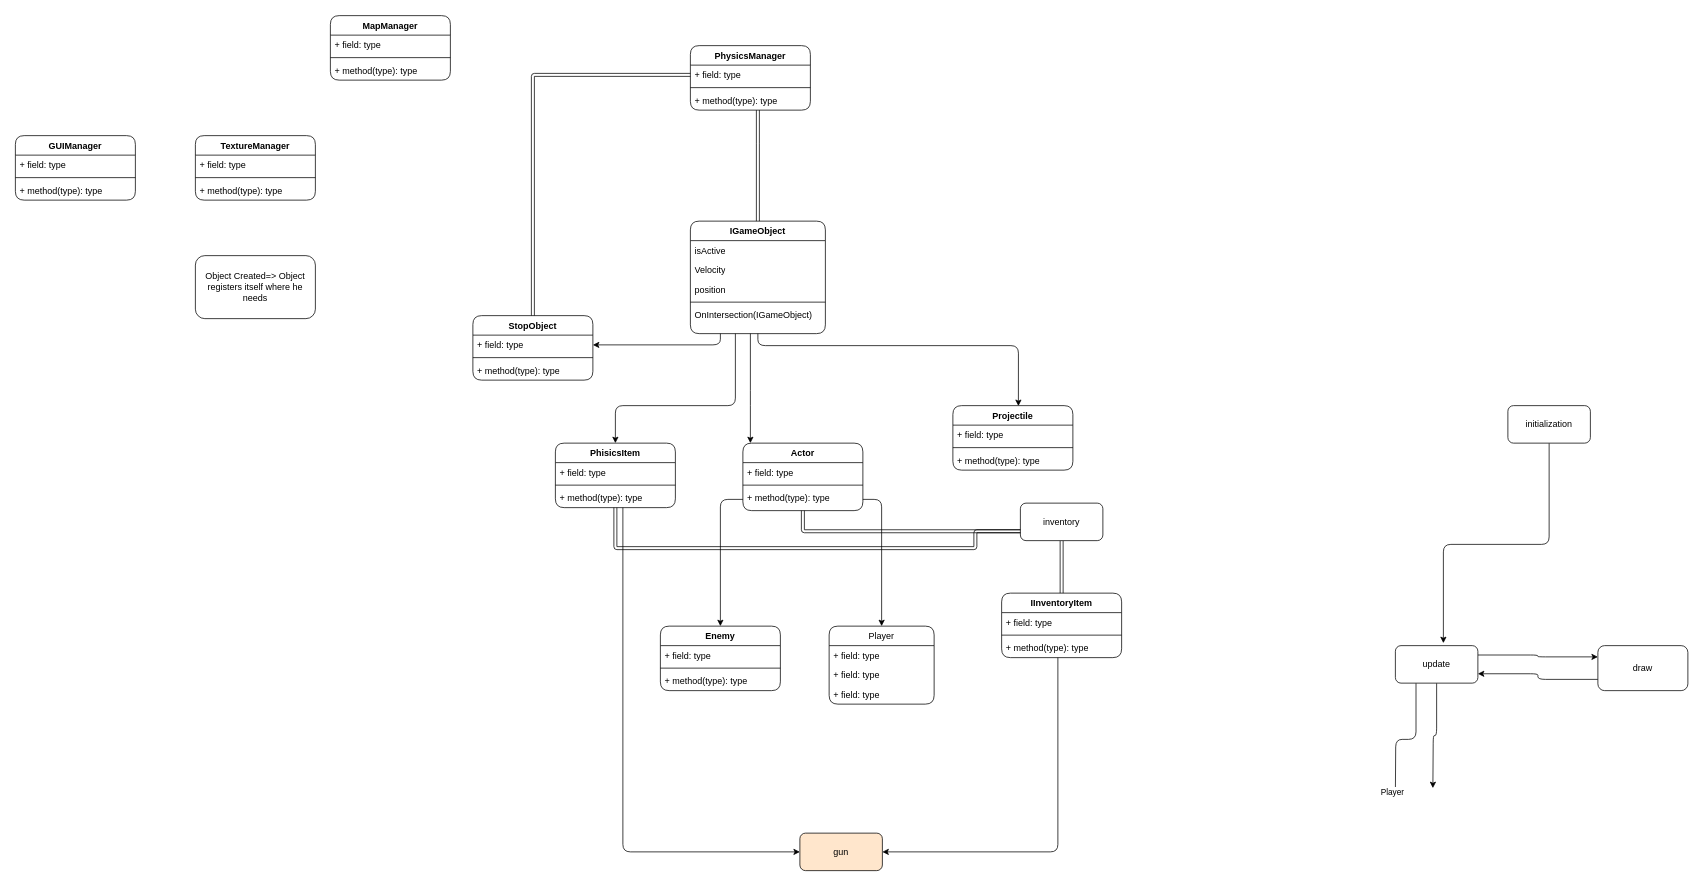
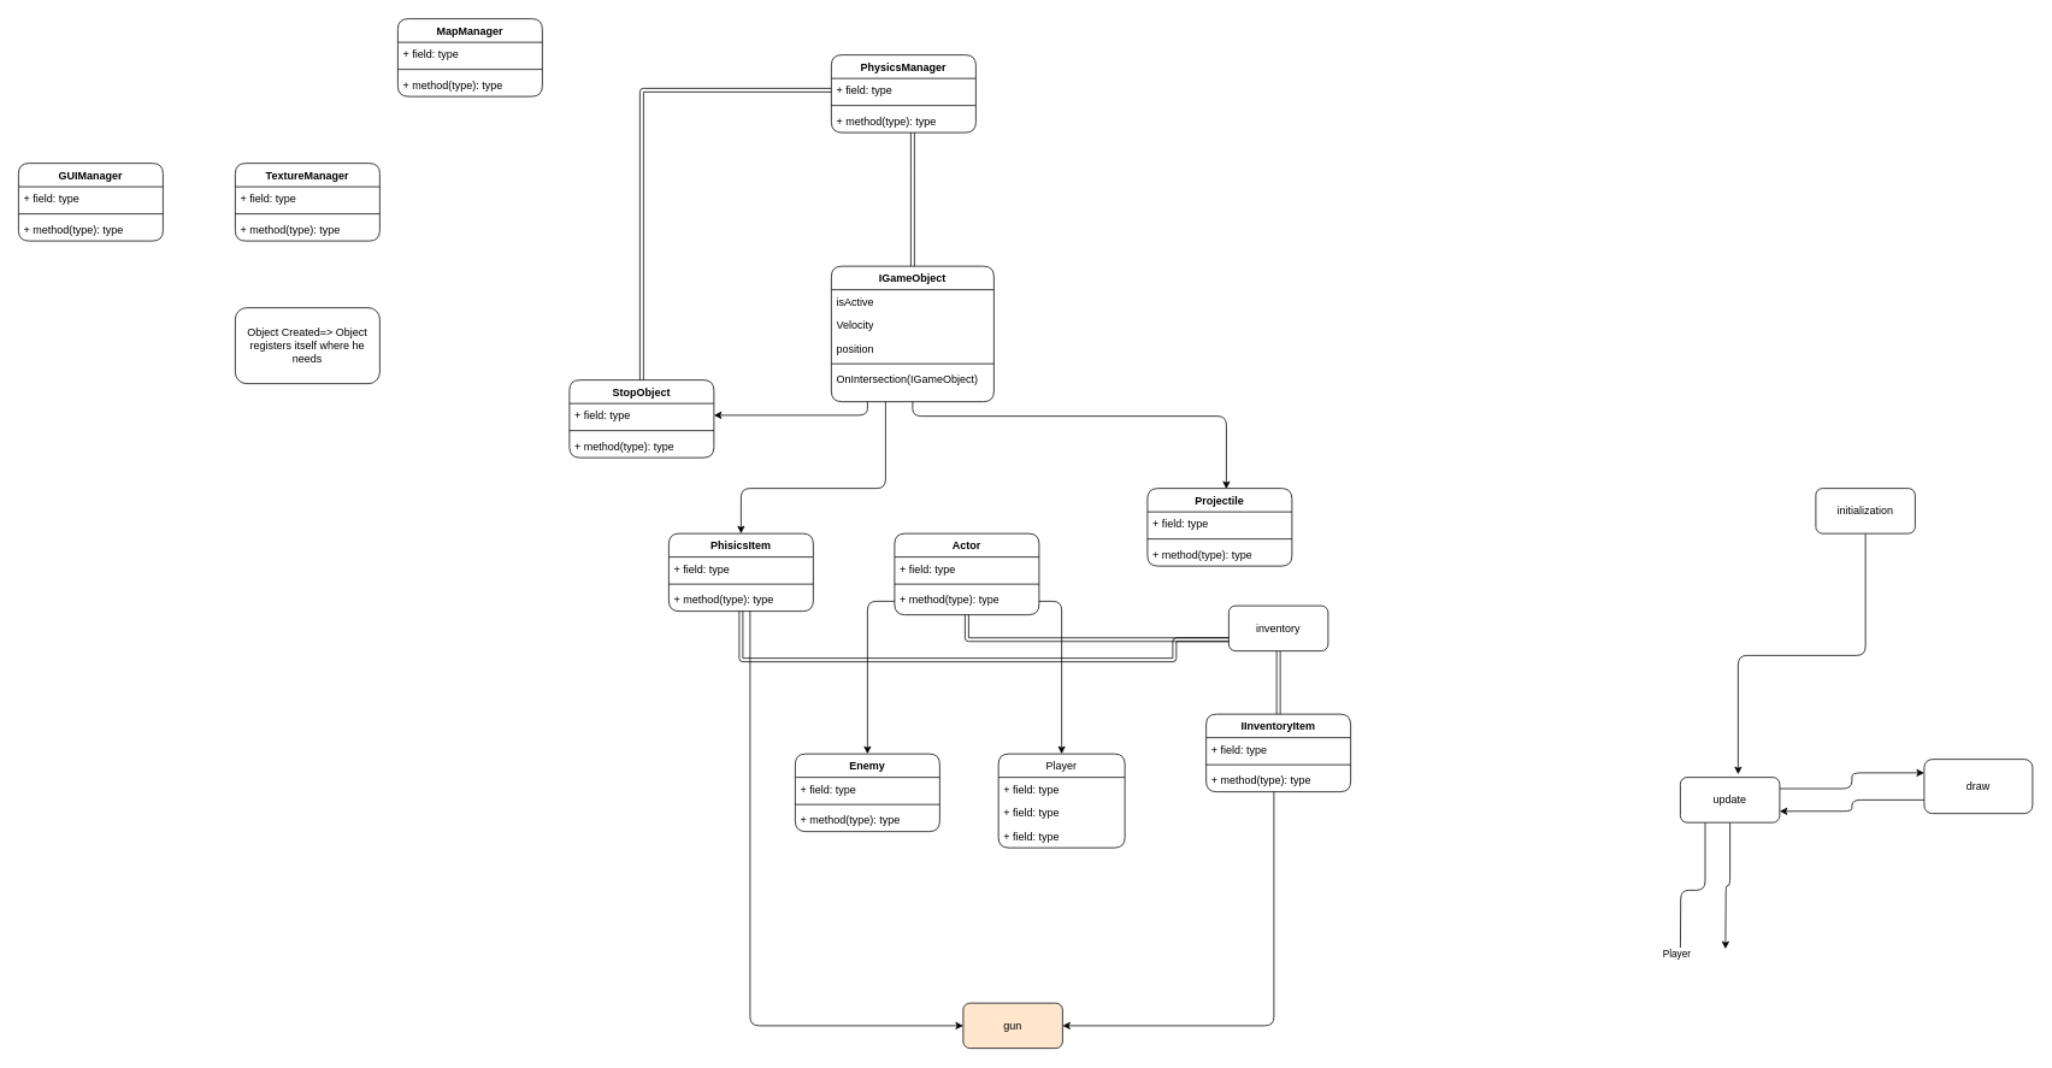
- <mxCell id="37" style="edgeStyle=orthogonalEdgeStyle;rounded=1;orthogonalLoop=1;jettySize=auto;html=1;" edge="1" parent="1" source="40" target="11"><mxGeometry relative="1" as="geometry"><Array as="points"><mxPoint x="1000" y="530" /><mxPoint x="1000" y="530" /></Array></mxGeometry></mxCell>
- <mxCell id="10" value="draw" style="whiteSpace=wrap;html=1;rounded=1;" vertex="1" parent="1"><mxGeometry x="2130" y="860" width="120" height="60" as="geometry" /></mxCell>
+ <mxCell id="10" value="draw" style="whiteSpace=wrap;html=1;rounded=1;" vertex="1" parent="1"><mxGeometry x="2130" y="840" width="120" height="60" as="geometry" /></mxCell>
